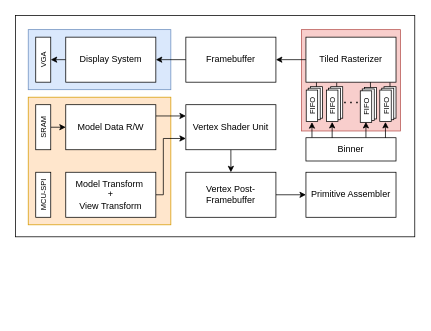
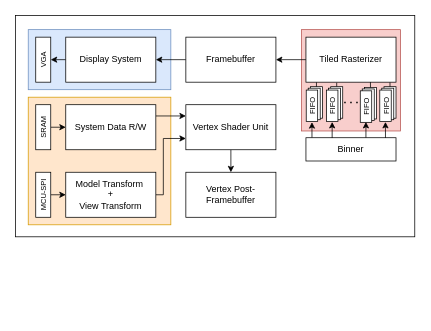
- <mxCell id="16" value="Model Data R/W" style="rounded=0;whiteSpace=wrap;html=1;" parent="1" vertex="1"><mxGeometry x="87" y="139" width="120" height="60" as="geometry" /></mxCell>
+ <mxCell id="16" value="System Data R/W" style="rounded=0;whiteSpace=wrap;html=1;" parent="1" vertex="1"><mxGeometry x="87" y="139" width="120" height="60" as="geometry" /></mxCell>
+ <mxCell id="22" style="edgeStyle=orthogonalEdgeStyle;rounded=0;orthogonalLoop=1;jettySize=auto;html=1;exitX=0.5;exitY=1;exitDx=0;exitDy=0;entryX=0;entryY=0.5;entryDx=0;entryDy=0;" parent="1" source="23" target="20" edge="1"><mxGeometry relative="1" as="geometry" /></mxCell>
- <mxCell id="27" style="edgeStyle=orthogonalEdgeStyle;rounded=0;orthogonalLoop=1;jettySize=auto;html=1;exitX=1;exitY=0.5;exitDx=0;exitDy=0;entryX=0;entryY=0.5;entryDx=0;entryDy=0;" parent="1" source="28" target="29" edge="1"><mxGeometry relative="1" as="geometry" /></mxCell>
- <mxCell id="29" value="Primitive Assembler" style="rounded=0;whiteSpace=wrap;html=1;" parent="1" vertex="1"><mxGeometry x="407" y="229" width="120" height="60" as="geometry" /></mxCell>
